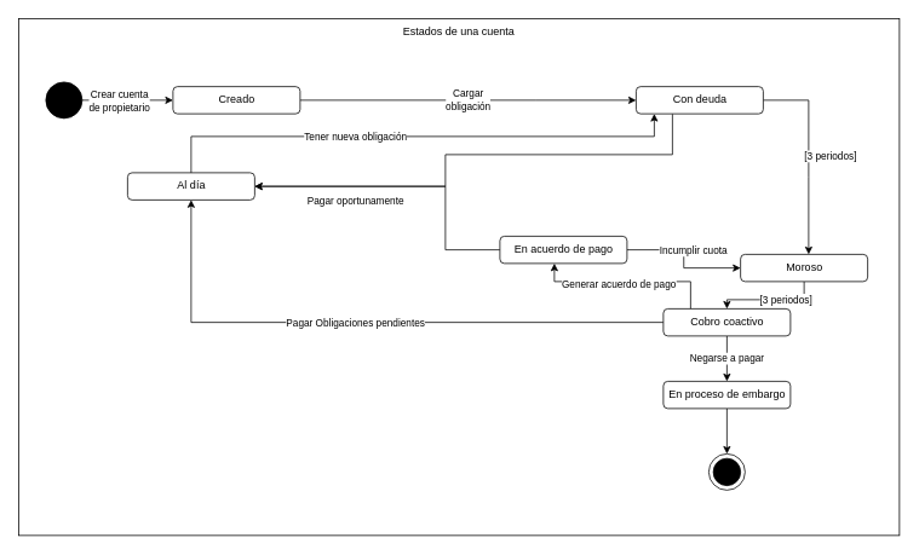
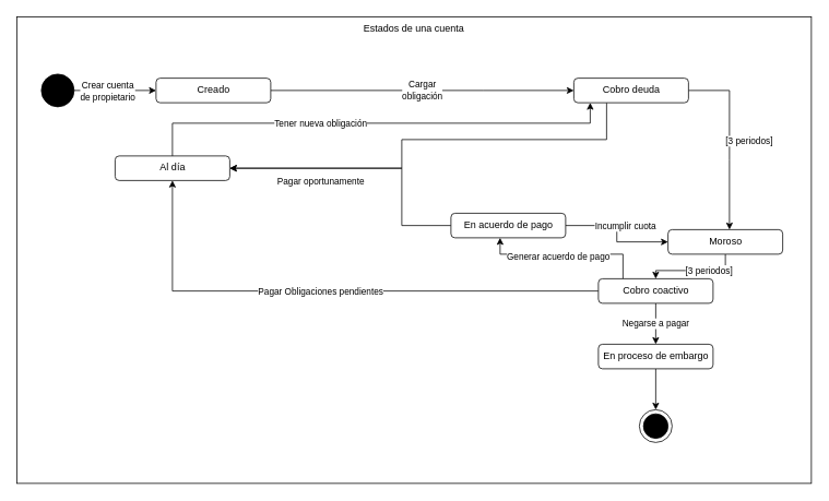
- <mxCell id="16" value="Con deuda" style="html=1;align=center;verticalAlign=top;rounded=1;absoluteArcSize=1;arcSize=10;dashed=0;" parent="1" vertex="1"><mxGeometry x="700" y="95" width="140" height="30" as="geometry" /></mxCell>
+ <mxCell id="16" value="Cobro deuda" style="html=1;align=center;verticalAlign=top;rounded=1;absoluteArcSize=1;arcSize=10;dashed=0;" parent="1" vertex="1"><mxGeometry x="700" y="95" width="140" height="30" as="geometry" /></mxCell>
